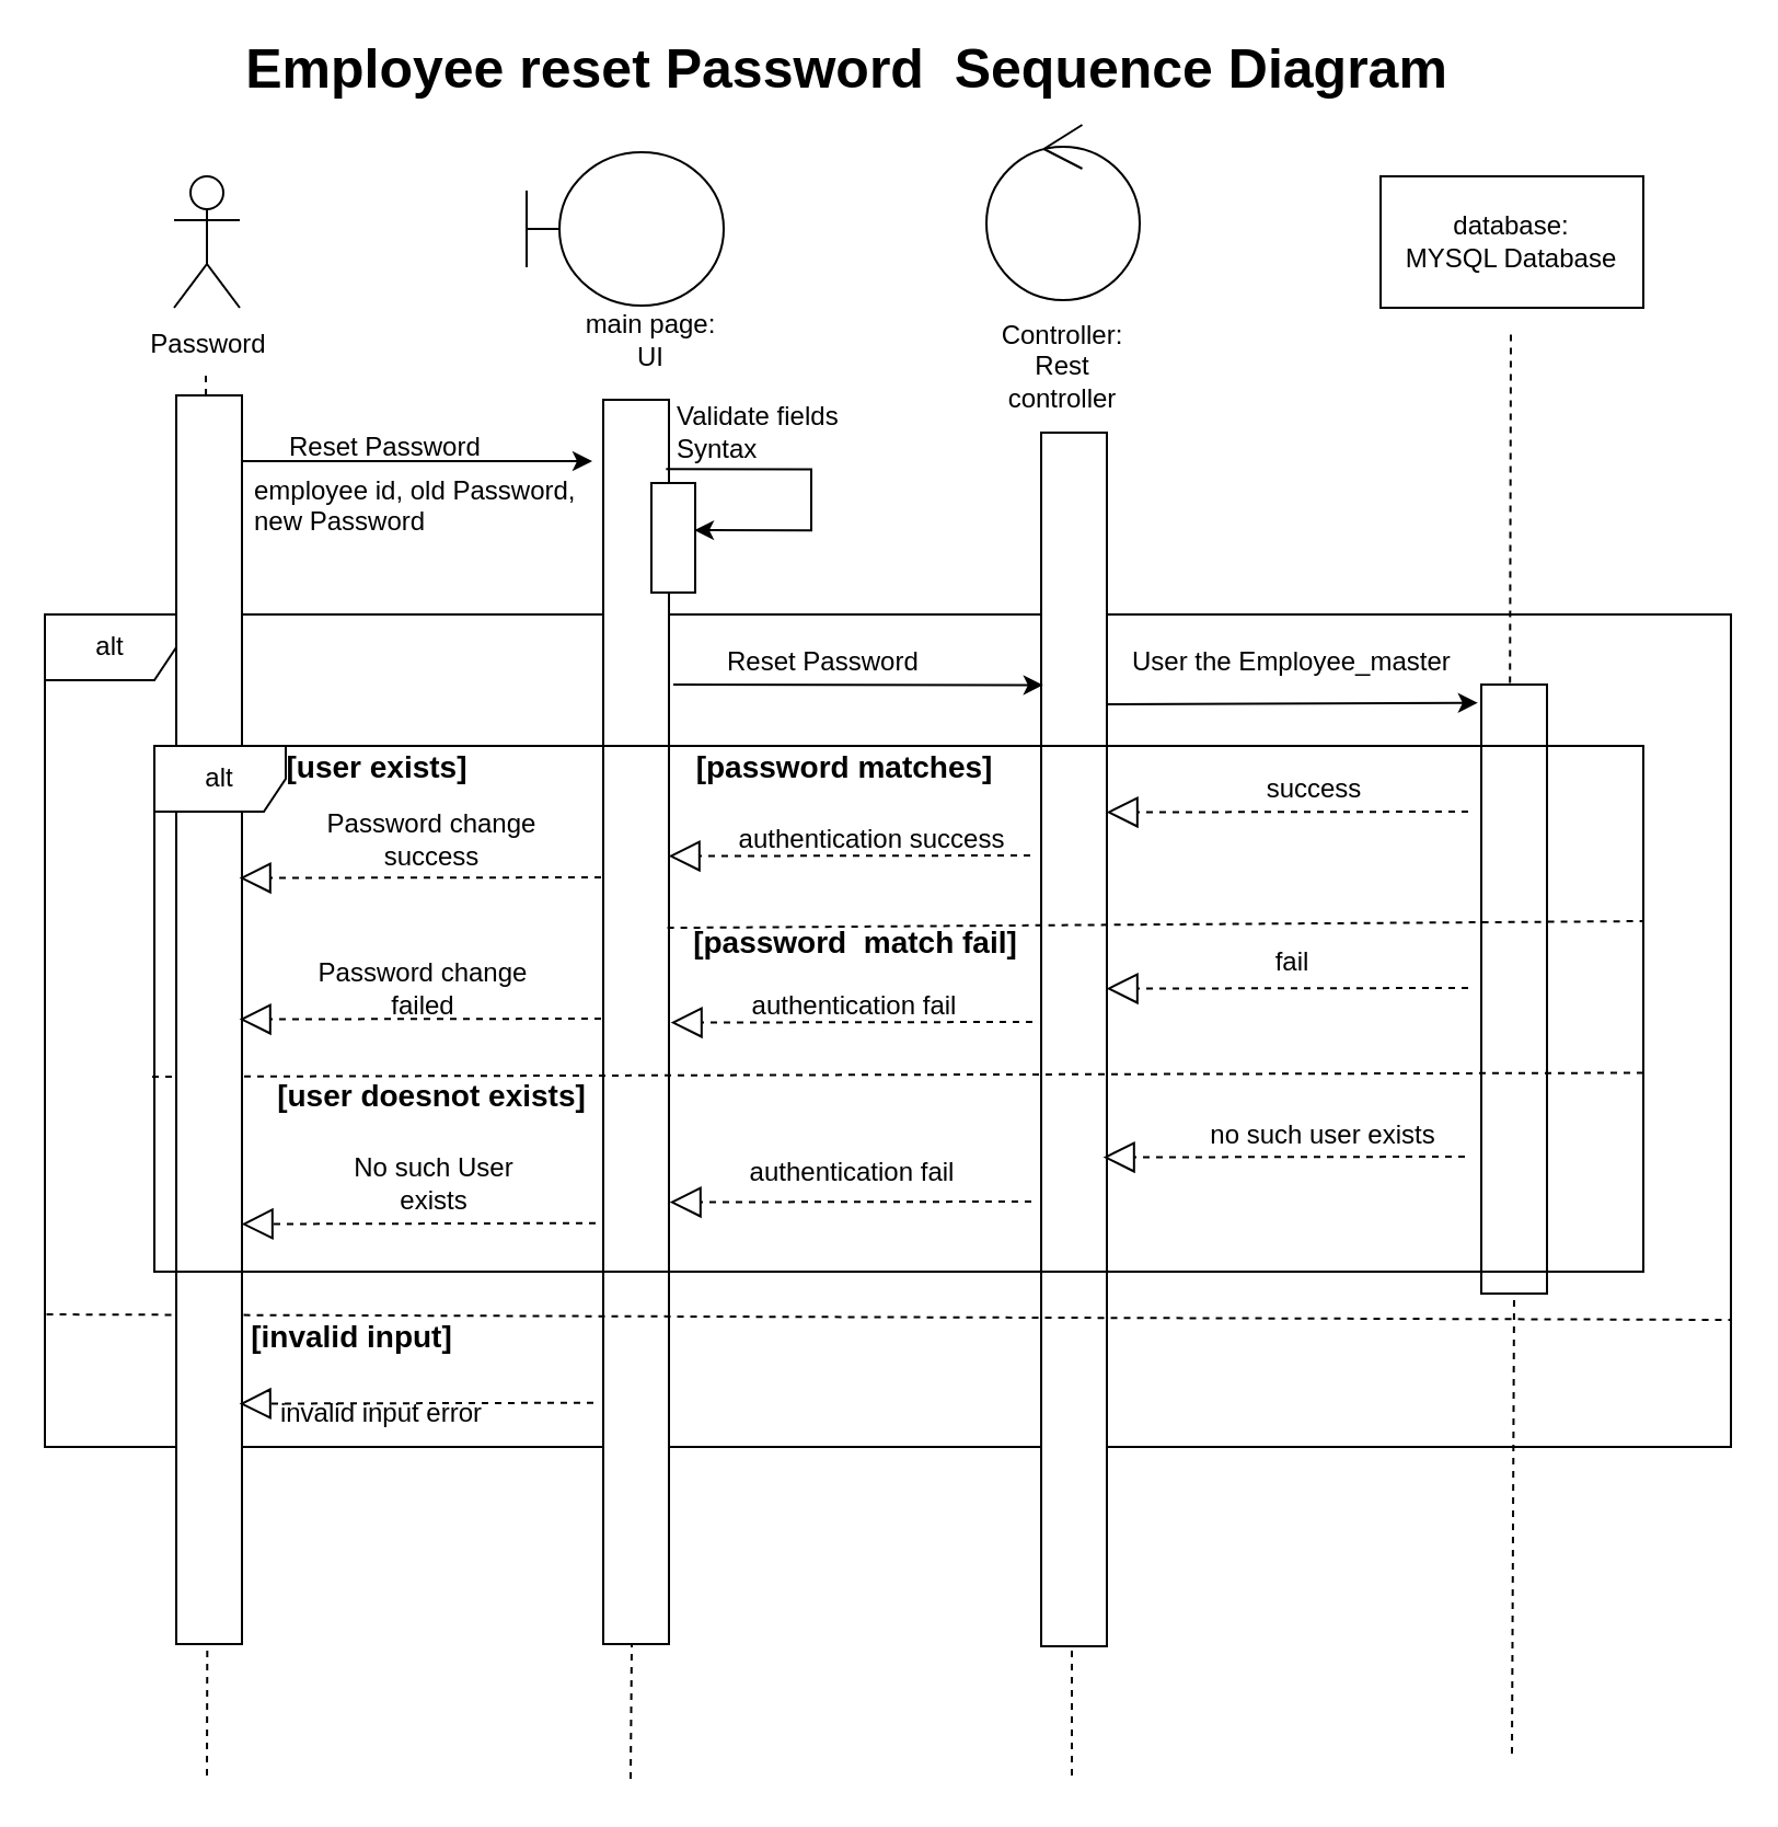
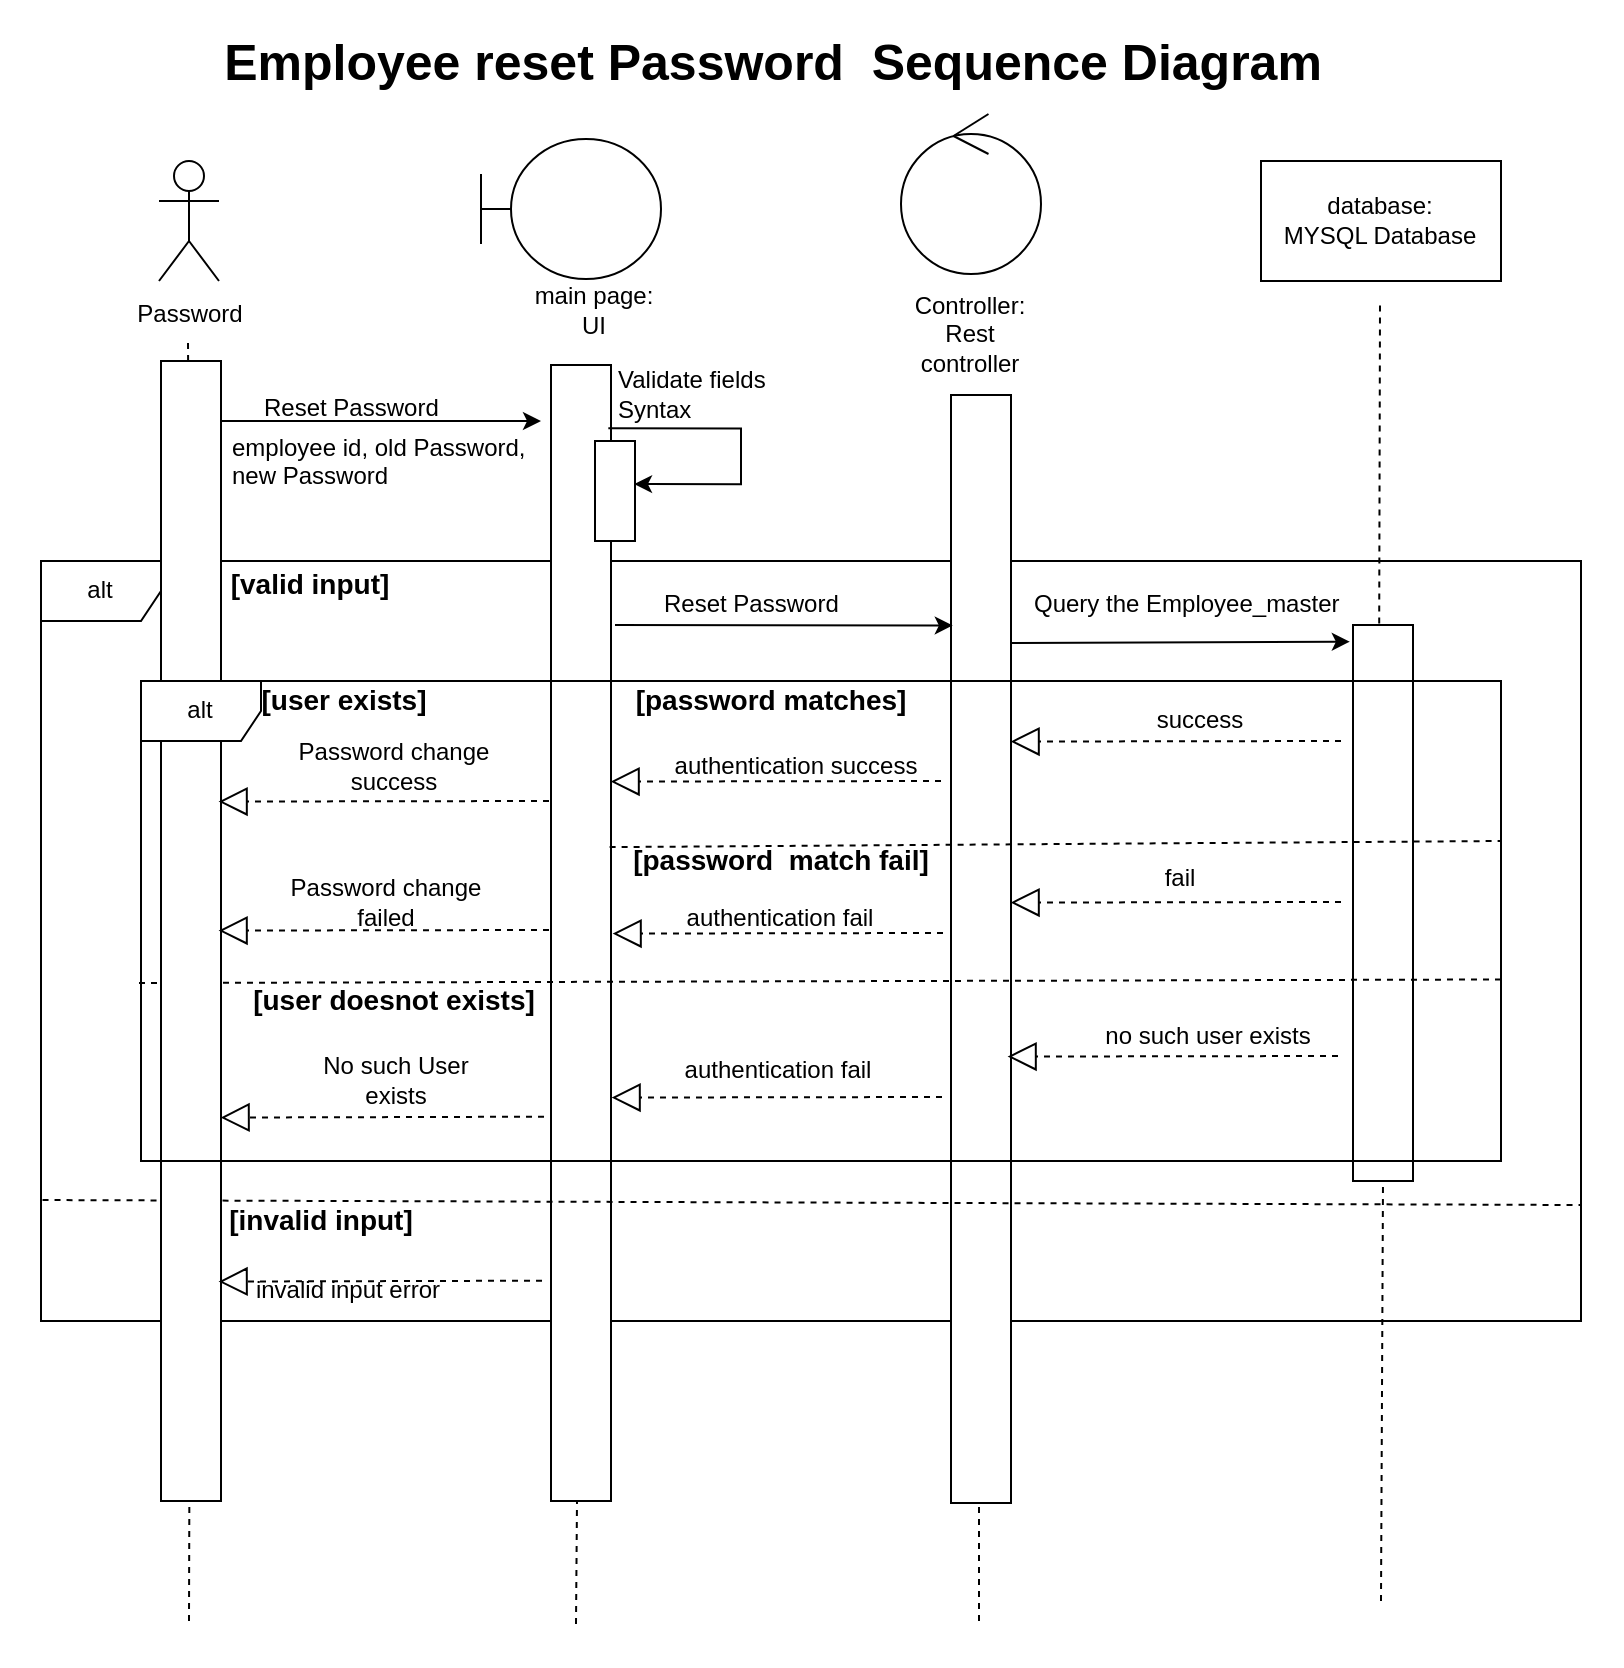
+ <mxCell id="23" value="&lt;b&gt;&lt;font style=&quot;font-size: 14px&quot;&gt;[valid input]&lt;/font&gt;&lt;/b&gt;" style="text;html=1;strokeColor=none;fillColor=none;align=center;verticalAlign=middle;whiteSpace=wrap;rounded=0;" parent="1" vertex="1"><mxGeometry x="110" y="282" width="90" height="20" as="geometry" /></mxCell>
- <mxCell id="35" value="User the Employee_master" style="text;html=1;resizable=0;points=[];autosize=1;align=left;verticalAlign=top;spacingTop=-4;" parent="1" vertex="1"><mxGeometry x="515" y="292" width="170" height="20" as="geometry" /></mxCell>
+ <mxCell id="35" value="Query the Employee_master" style="text;html=1;resizable=0;points=[];autosize=1;align=left;verticalAlign=top;spacingTop=-4;" parent="1" vertex="1"><mxGeometry x="515" y="292" width="170" height="20" as="geometry" /></mxCell>
